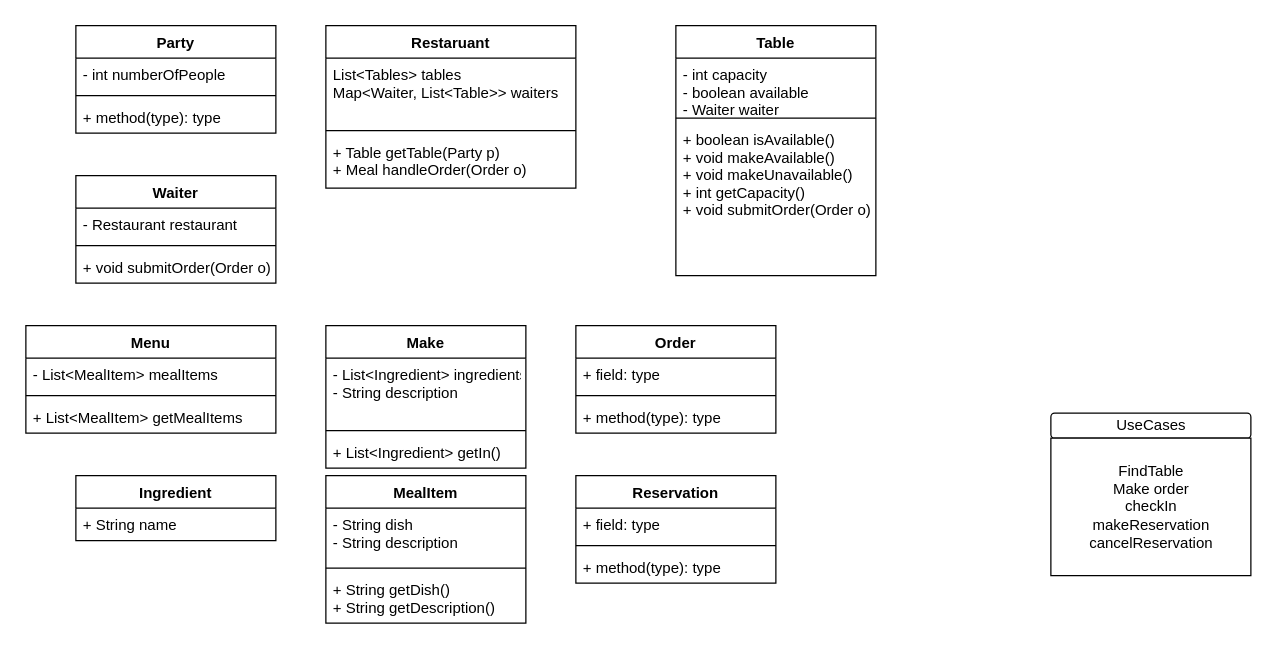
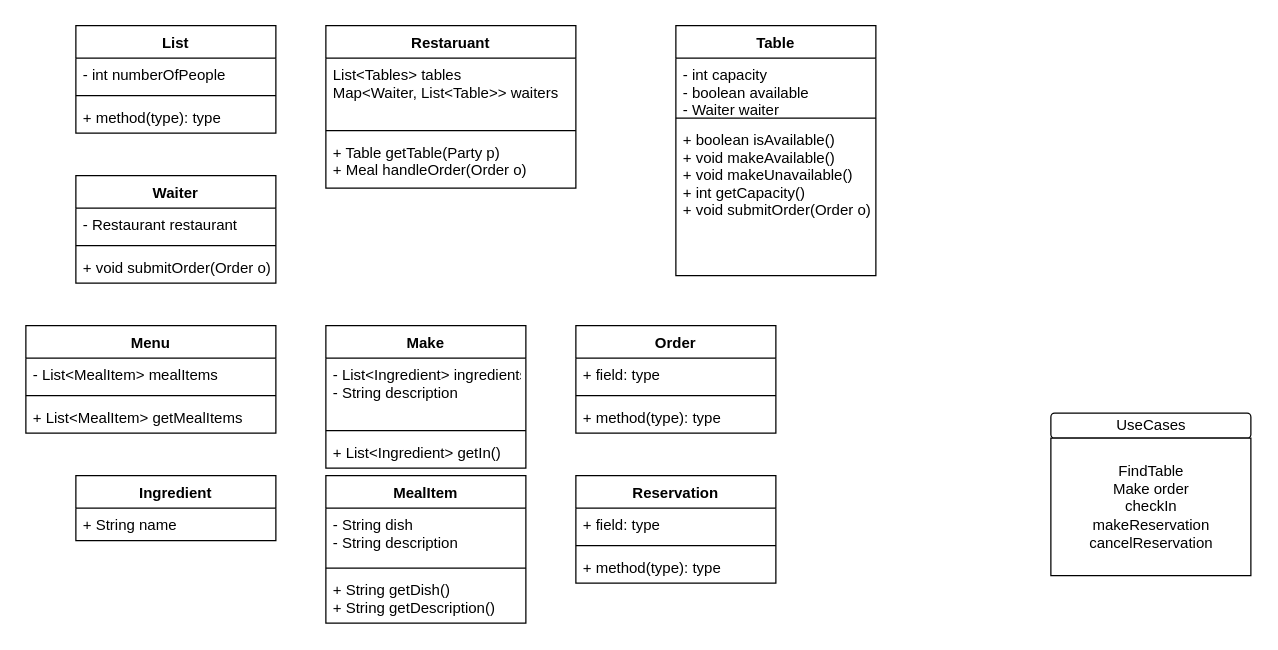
- <mxCell id="36" value="Party" style="swimlane;fontStyle=1;align=center;verticalAlign=top;childLayout=stackLayout;horizontal=1;startSize=26;horizontalStack=0;resizeParent=1;resizeParentMax=0;resizeLast=0;collapsible=1;marginBottom=0;" vertex="1" parent="1"><mxGeometry x="60" y="20" width="160" height="86" as="geometry" /></mxCell>
+ <mxCell id="36" value="List" style="swimlane;fontStyle=1;align=center;verticalAlign=top;childLayout=stackLayout;horizontal=1;startSize=26;horizontalStack=0;resizeParent=1;resizeParentMax=0;resizeLast=0;collapsible=1;marginBottom=0;" vertex="1" parent="1"><mxGeometry x="60" y="20" width="160" height="86" as="geometry" /></mxCell>
